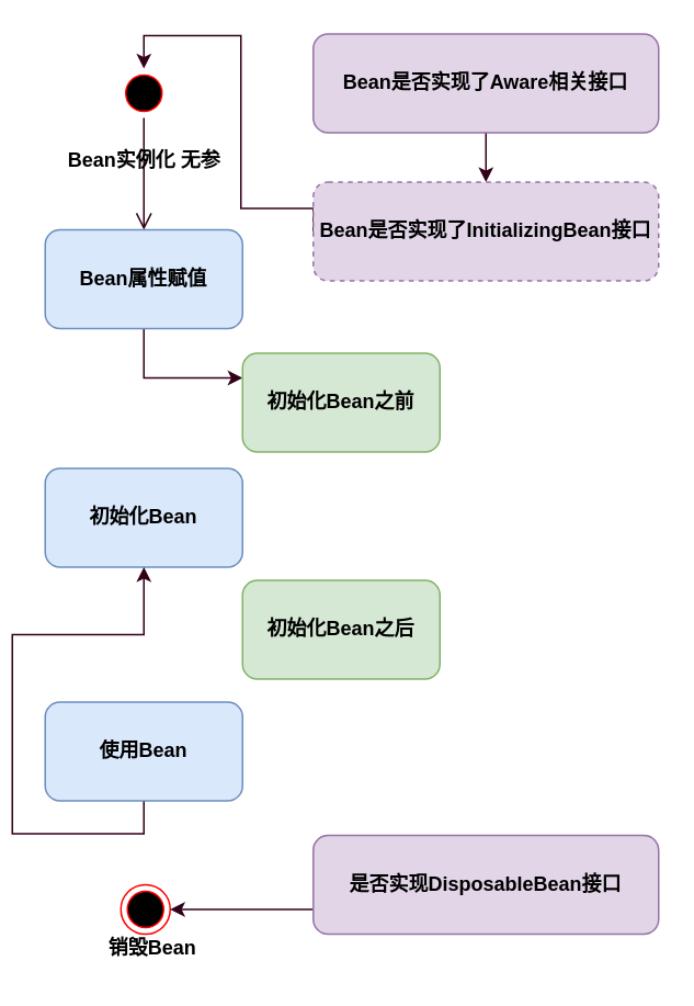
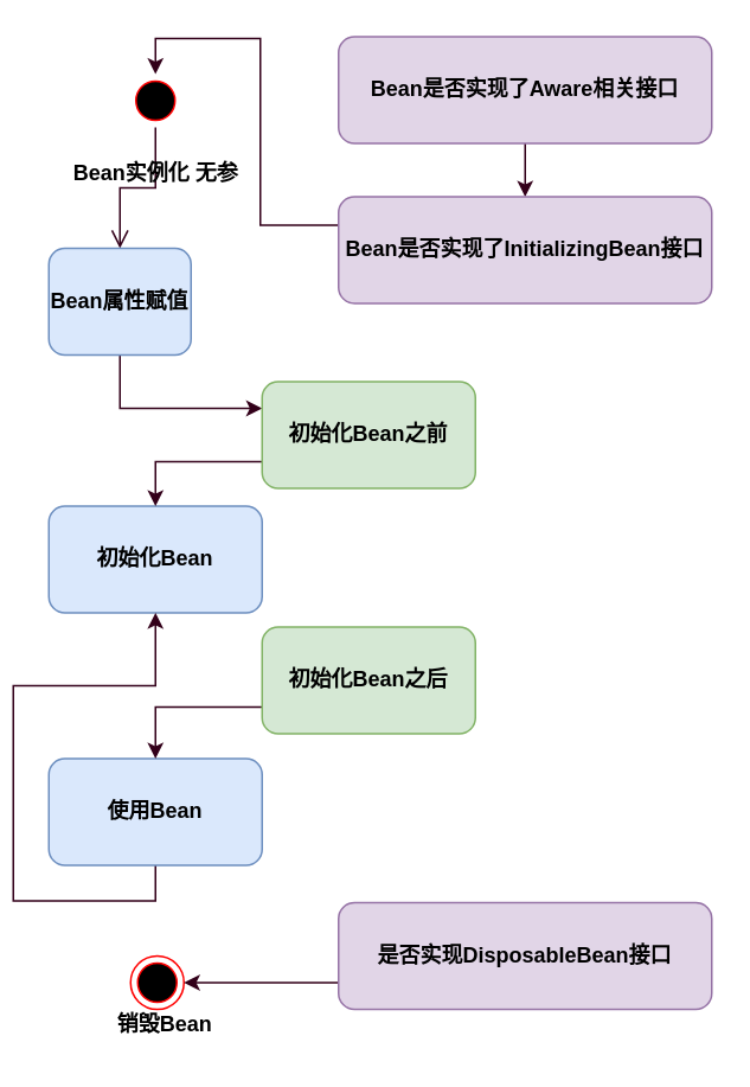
- <mxCell id="18" value="Bean是否实现了InitializingBean接口" style="rounded=1;whiteSpace=wrap;html=1;fillColor=#e1d5e7;strokeColor=#9673a6;fontStyle=1;dashed=1;" vertex="1" parent="1"><mxGeometry x="183" y="110" width="210" height="60" as="geometry" /></mxCell>
+ <mxCell id="18" value="Bean是否实现了InitializingBean接口" style="rounded=1;whiteSpace=wrap;html=1;fillColor=#e1d5e7;strokeColor=#9673a6;fontStyle=1" vertex="1" parent="1"><mxGeometry x="183" y="110" width="210" height="60" as="geometry" /></mxCell>
- <mxCell id="5" value="Bean属性赋值" style="rounded=1;whiteSpace=wrap;html=1;fontStyle=1;fillColor=#dae8fc;strokeColor=#6c8ebf;" vertex="1" parent="1"><mxGeometry x="20" y="139" width="120" height="60" as="geometry" /></mxCell>
+ <mxCell id="5" value="Bean属性赋值" style="rounded=1;whiteSpace=wrap;html=1;fontStyle=1;fillColor=#dae8fc;strokeColor=#6c8ebf;" vertex="1" parent="1"><mxGeometry x="20" y="139" width="80" height="60" as="geometry" /></mxCell>
+ <mxCell id="11" style="edgeStyle=orthogonalEdgeStyle;rounded=0;orthogonalLoop=1;jettySize=auto;html=1;exitX=0;exitY=0.75;exitDx=0;exitDy=0;entryX=0.5;entryY=0;entryDx=0;entryDy=0;strokeColor=#33001A;" edge="1" parent="1" source="12" target="6"><mxGeometry relative="1" as="geometry" /></mxCell>
+ <mxCell id="13" style="edgeStyle=orthogonalEdgeStyle;rounded=0;orthogonalLoop=1;jettySize=auto;html=1;exitX=0;exitY=0.75;exitDx=0;exitDy=0;strokeColor=#33001A;" edge="1" parent="1" source="14" target="8"><mxGeometry relative="1" as="geometry" /></mxCell>
